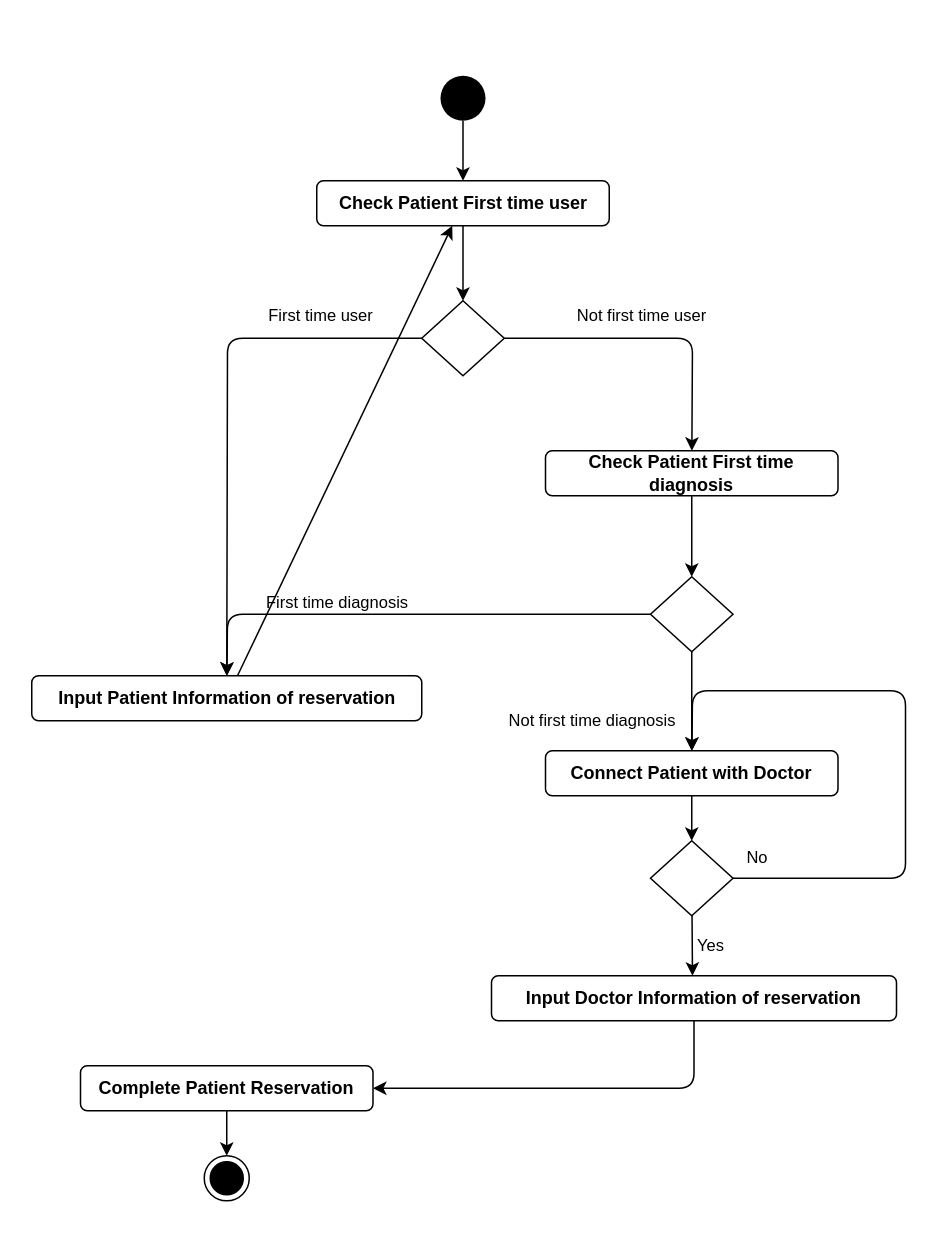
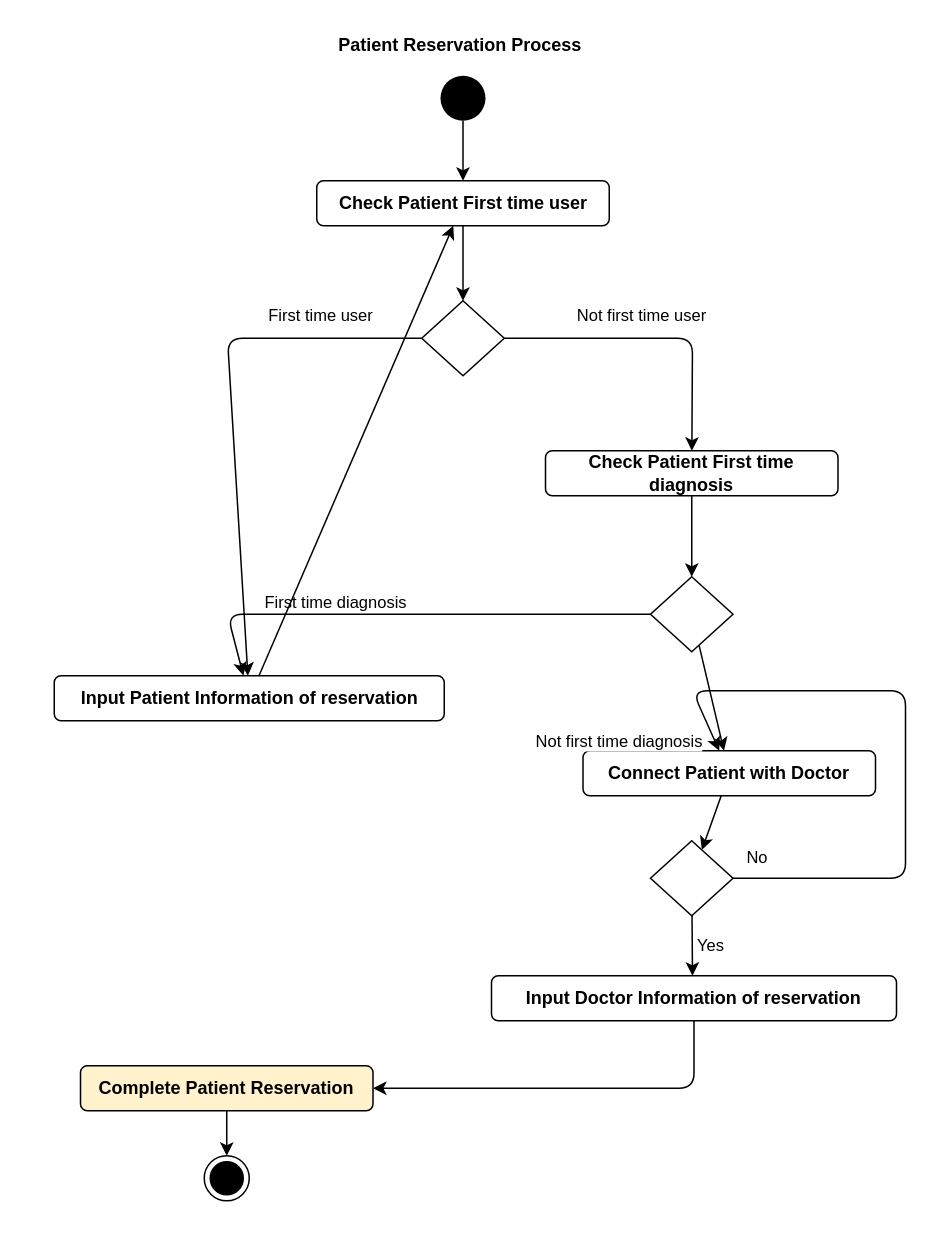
+ <mxCell id="3" value="Patient Reservation Process&amp;nbsp;" style="text;html=1;strokeColor=none;fillColor=none;align=center;verticalAlign=middle;whiteSpace=wrap;rounded=0;fontStyle=1" vertex="1" parent="1"><mxGeometry x="208" y="20" width="200" height="20" as="geometry" /></mxCell>
- <mxCell id="7" value="Input Patient Information of reservation" style="rounded=1;whiteSpace=wrap;html=1;fontStyle=1" vertex="1" parent="1"><mxGeometry x="20.5" y="450" width="260" height="30" as="geometry" /></mxCell>
+ <mxCell id="7" value="Input Patient Information of reservation" style="rounded=1;whiteSpace=wrap;html=1;fontStyle=1" vertex="1" parent="1"><mxGeometry x="35.5" y="450" width="260" height="30" as="geometry" /></mxCell>
- <mxCell id="5" value="Connect Patient with Doctor" style="rounded=1;whiteSpace=wrap;html=1;fontStyle=1" vertex="1" parent="1"><mxGeometry x="363" y="500" width="195" height="30" as="geometry" /></mxCell>
+ <mxCell id="5" value="Connect Patient with Doctor" style="rounded=1;whiteSpace=wrap;html=1;fontStyle=1" vertex="1" parent="1"><mxGeometry x="388" y="500" width="195" height="30" as="geometry" /></mxCell>
- <mxCell id="9" value="Complete Patient Reservation" style="rounded=1;whiteSpace=wrap;html=1;fontStyle=1" vertex="1" parent="1"><mxGeometry x="53" y="710" width="195" height="30" as="geometry" /></mxCell>
+ <mxCell id="9" value="Complete Patient Reservation" style="rounded=1;whiteSpace=wrap;html=1;fontStyle=1;fillColor=#fff2cc;" vertex="1" parent="1"><mxGeometry x="53" y="710" width="195" height="30" as="geometry" /></mxCell>
